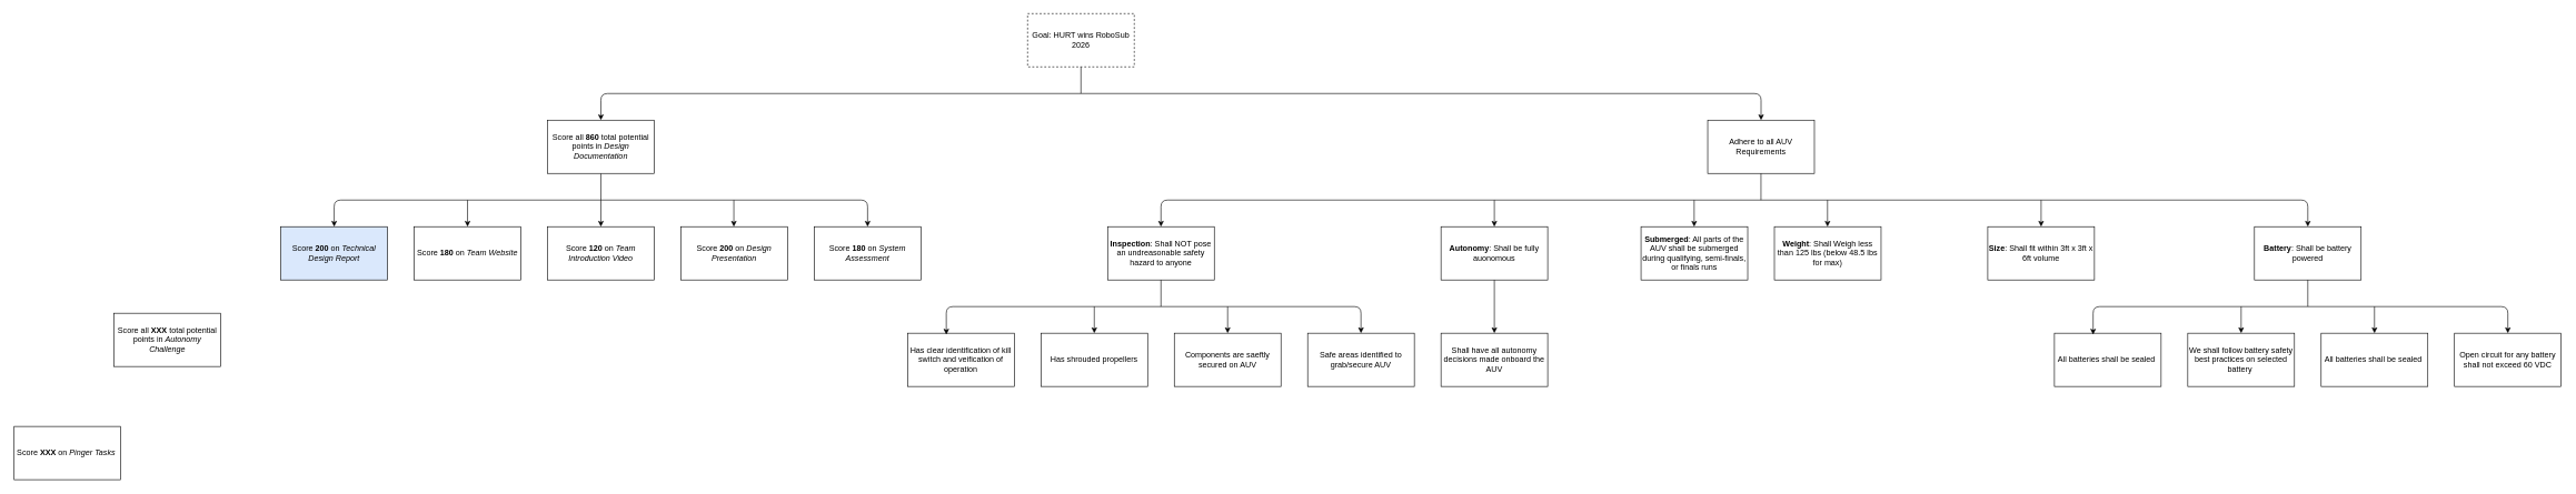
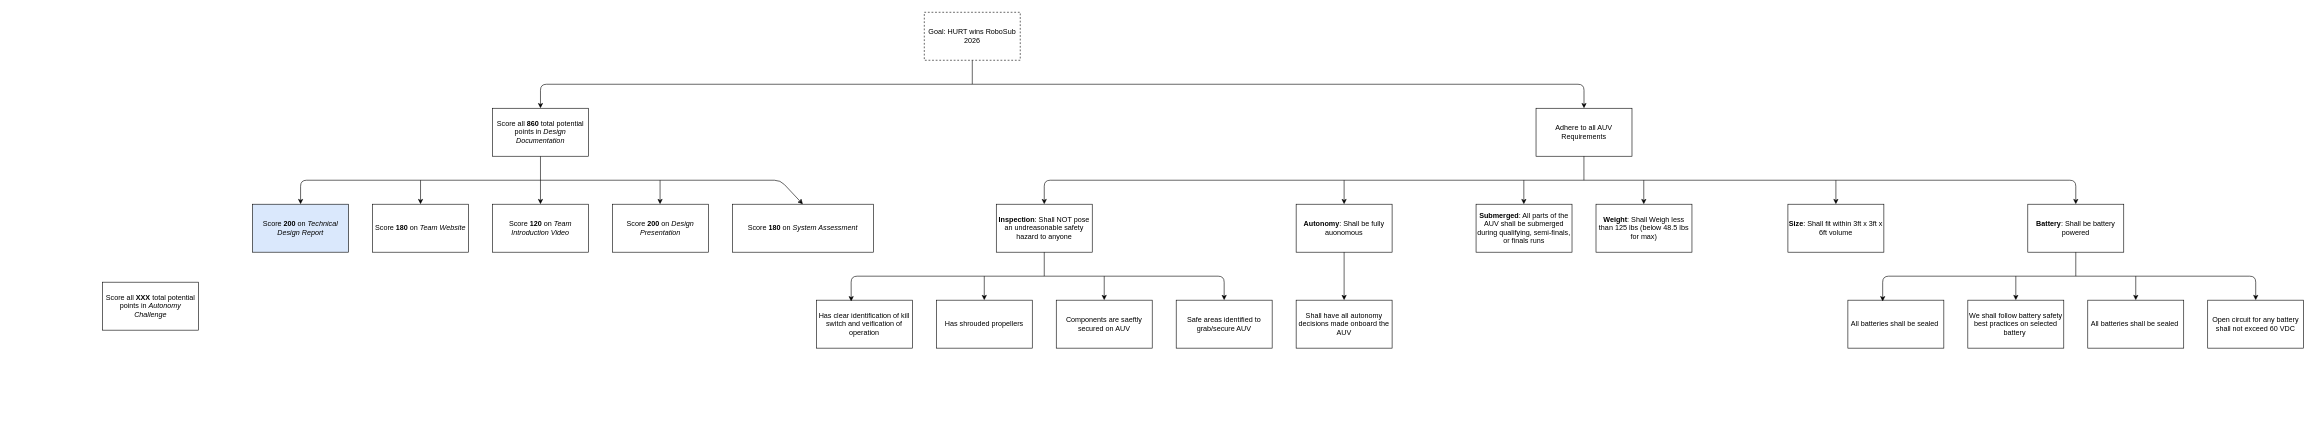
- <mxCell id="8" value="Score &lt;b&gt;180 &lt;/b&gt;on &lt;i&gt;System Assessment&lt;/i&gt;" style="rounded=0;html=1;whiteSpace=wrap;fontFamily=Arial;fontSource=https%3A%2F%2Ffonts.googleapis.com%2Fcss%3Ffamily%3DArial;flipH=1;" vertex="1" parent="1"><mxGeometry x="1220" y="340" width="160" height="80" as="geometry" /></mxCell>
+ <mxCell id="8" value="Score &lt;b&gt;180 &lt;/b&gt;on &lt;i&gt;System Assessment&lt;/i&gt;" style="rounded=0;html=1;whiteSpace=wrap;fontFamily=Arial;fontSource=https%3A%2F%2Ffonts.googleapis.com%2Fcss%3Ffamily%3DArial;flipH=1;" vertex="1" parent="1"><mxGeometry x="1220" y="340" width="235" height="80" as="geometry" /></mxCell>
- <mxCell id="11" value="Score &lt;b&gt;XXX&lt;/b&gt;&amp;nbsp;on &lt;i&gt;Pinger Tasks&amp;nbsp;&lt;/i&gt;" style="rounded=0;html=1;whiteSpace=wrap;fontFamily=Arial;fontSource=https%3A%2F%2Ffonts.googleapis.com%2Fcss%3Ffamily%3DArial;" vertex="1" parent="1"><mxGeometry x="20" y="640" width="160" height="80" as="geometry" /></mxCell>
